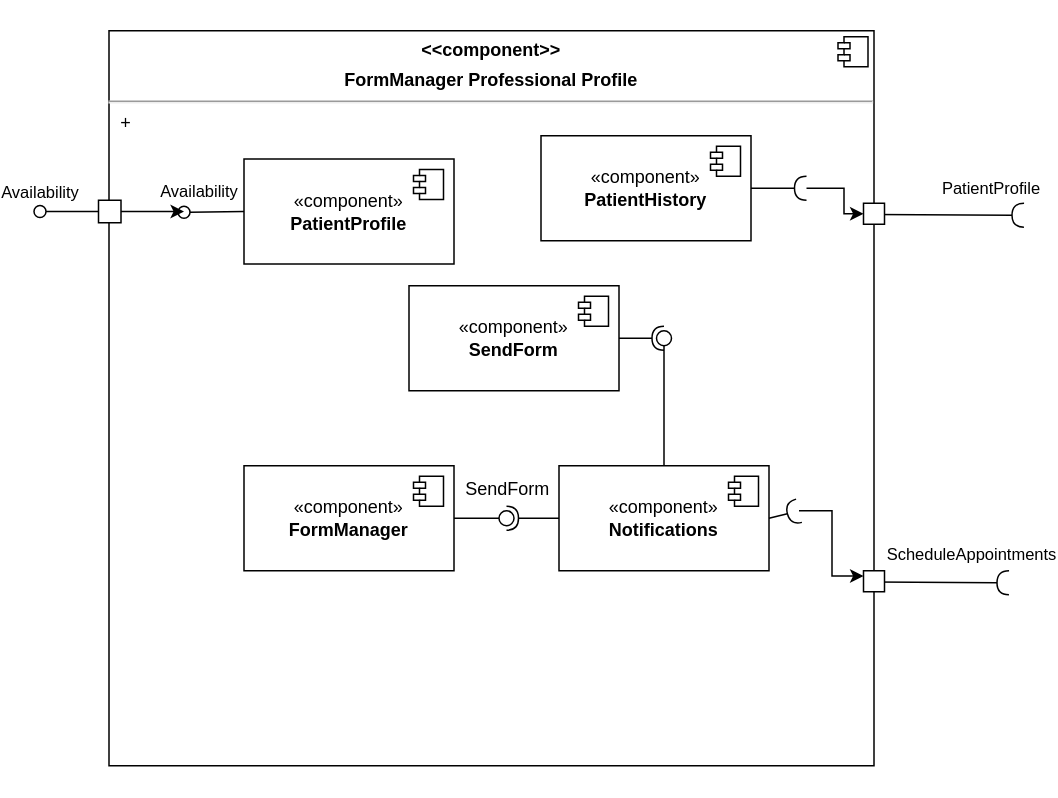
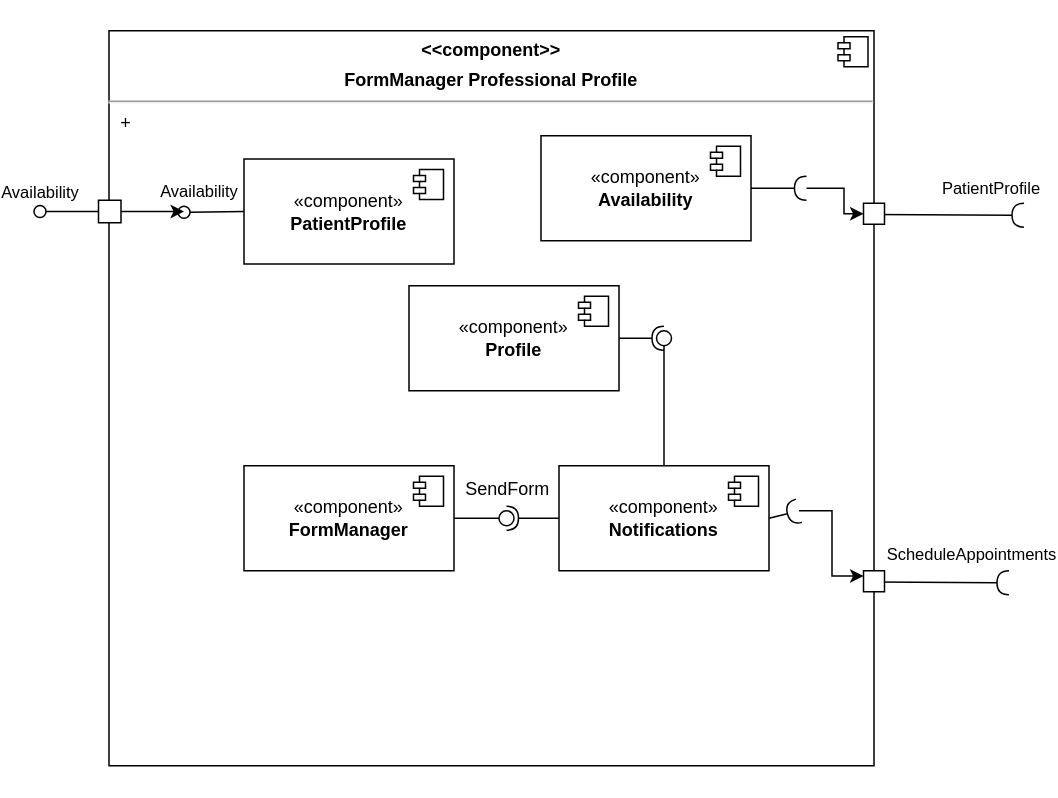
- <mxCell id="9" value="«component»&lt;br&gt;&lt;b&gt;PatientHistory&lt;/b&gt;" style="html=1;dropTarget=0;whiteSpace=wrap;" vertex="1" parent="1"><mxGeometry x="358" y="90" width="140" height="70" as="geometry" /></mxCell>
+ <mxCell id="9" value="«component»&lt;br&gt;&lt;b&gt;Availability&lt;/b&gt;" style="html=1;dropTarget=0;whiteSpace=wrap;" vertex="1" parent="1"><mxGeometry x="358" y="90" width="140" height="70" as="geometry" /></mxCell>
- <mxCell id="13" value="«component»&lt;br&gt;&lt;b&gt;SendForm&lt;/b&gt;" style="html=1;dropTarget=0;whiteSpace=wrap;" vertex="1" parent="1"><mxGeometry x="270" y="190" width="140" height="70" as="geometry" /></mxCell>
+ <mxCell id="13" value="«component»&lt;br&gt;&lt;b&gt;Profile&lt;/b&gt;" style="html=1;dropTarget=0;whiteSpace=wrap;" vertex="1" parent="1"><mxGeometry x="270" y="190" width="140" height="70" as="geometry" /></mxCell>
